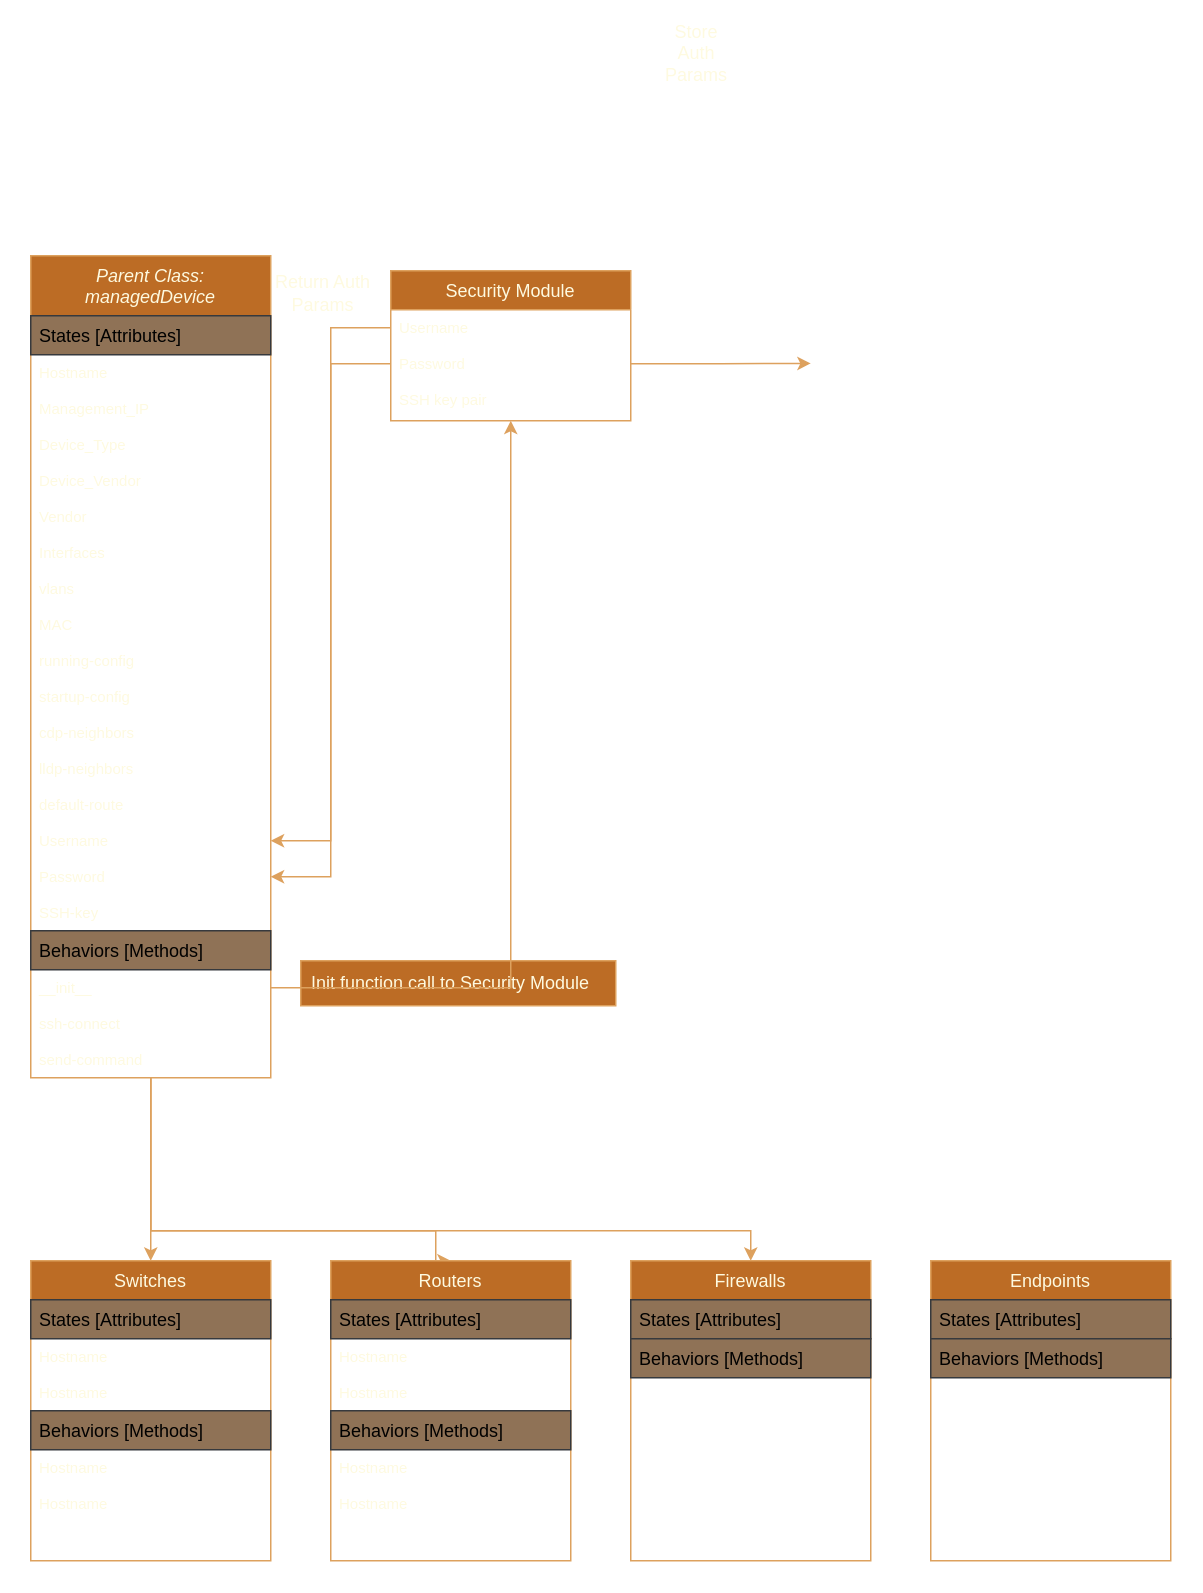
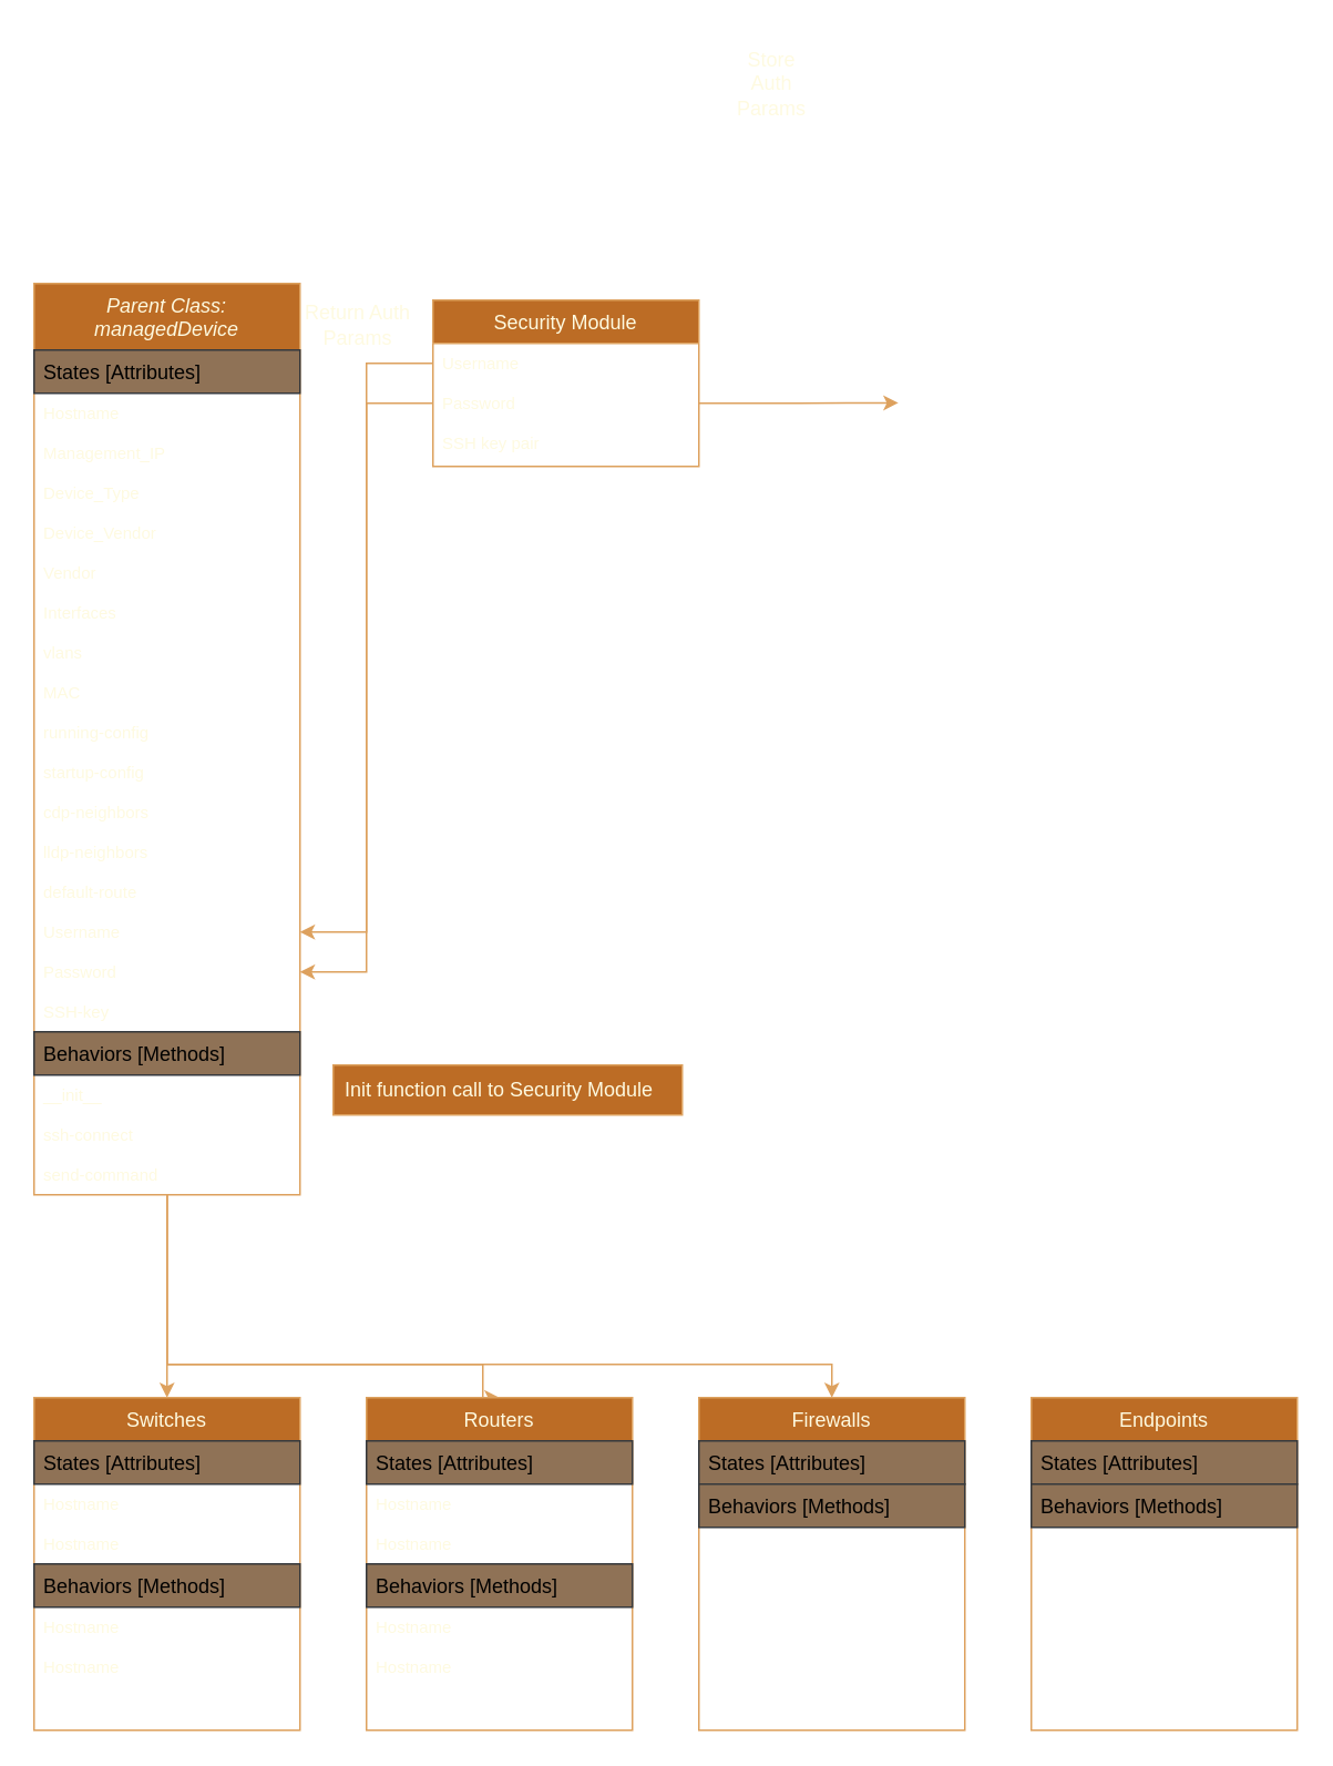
- <mxCell id="54" value="Store &lt;br&gt;Auth Params" style="text;html=1;strokeColor=none;fillColor=none;align=center;verticalAlign=middle;whiteSpace=wrap;rounded=0;fontColor=#FEFAE0;" vertex="1" parent="1"><mxGeometry x="434" y="20" width="60" height="30" as="geometry" /></mxCell>
+ <mxCell id="54" value="Store &lt;br&gt;Auth Params" style="text;html=1;strokeColor=none;fillColor=none;align=center;verticalAlign=middle;whiteSpace=wrap;rounded=0;fontColor=#FEFAE0;" vertex="1" parent="1"><mxGeometry x="434" y="35" width="60" height="30" as="geometry" /></mxCell>
- <mxCell id="59" style="edgeStyle=orthogonalEdgeStyle;rounded=0;orthogonalLoop=1;jettySize=auto;html=1;exitX=1;exitY=0.5;exitDx=0;exitDy=0;entryX=0.5;entryY=1;entryDx=0;entryDy=0;strokeColor=#DDA15E;fontColor=#FEFAE0;fillColor=#BC6C25;" edge="1" parent="1" source="24" target="41"><mxGeometry relative="1" as="geometry" /></mxCell>
